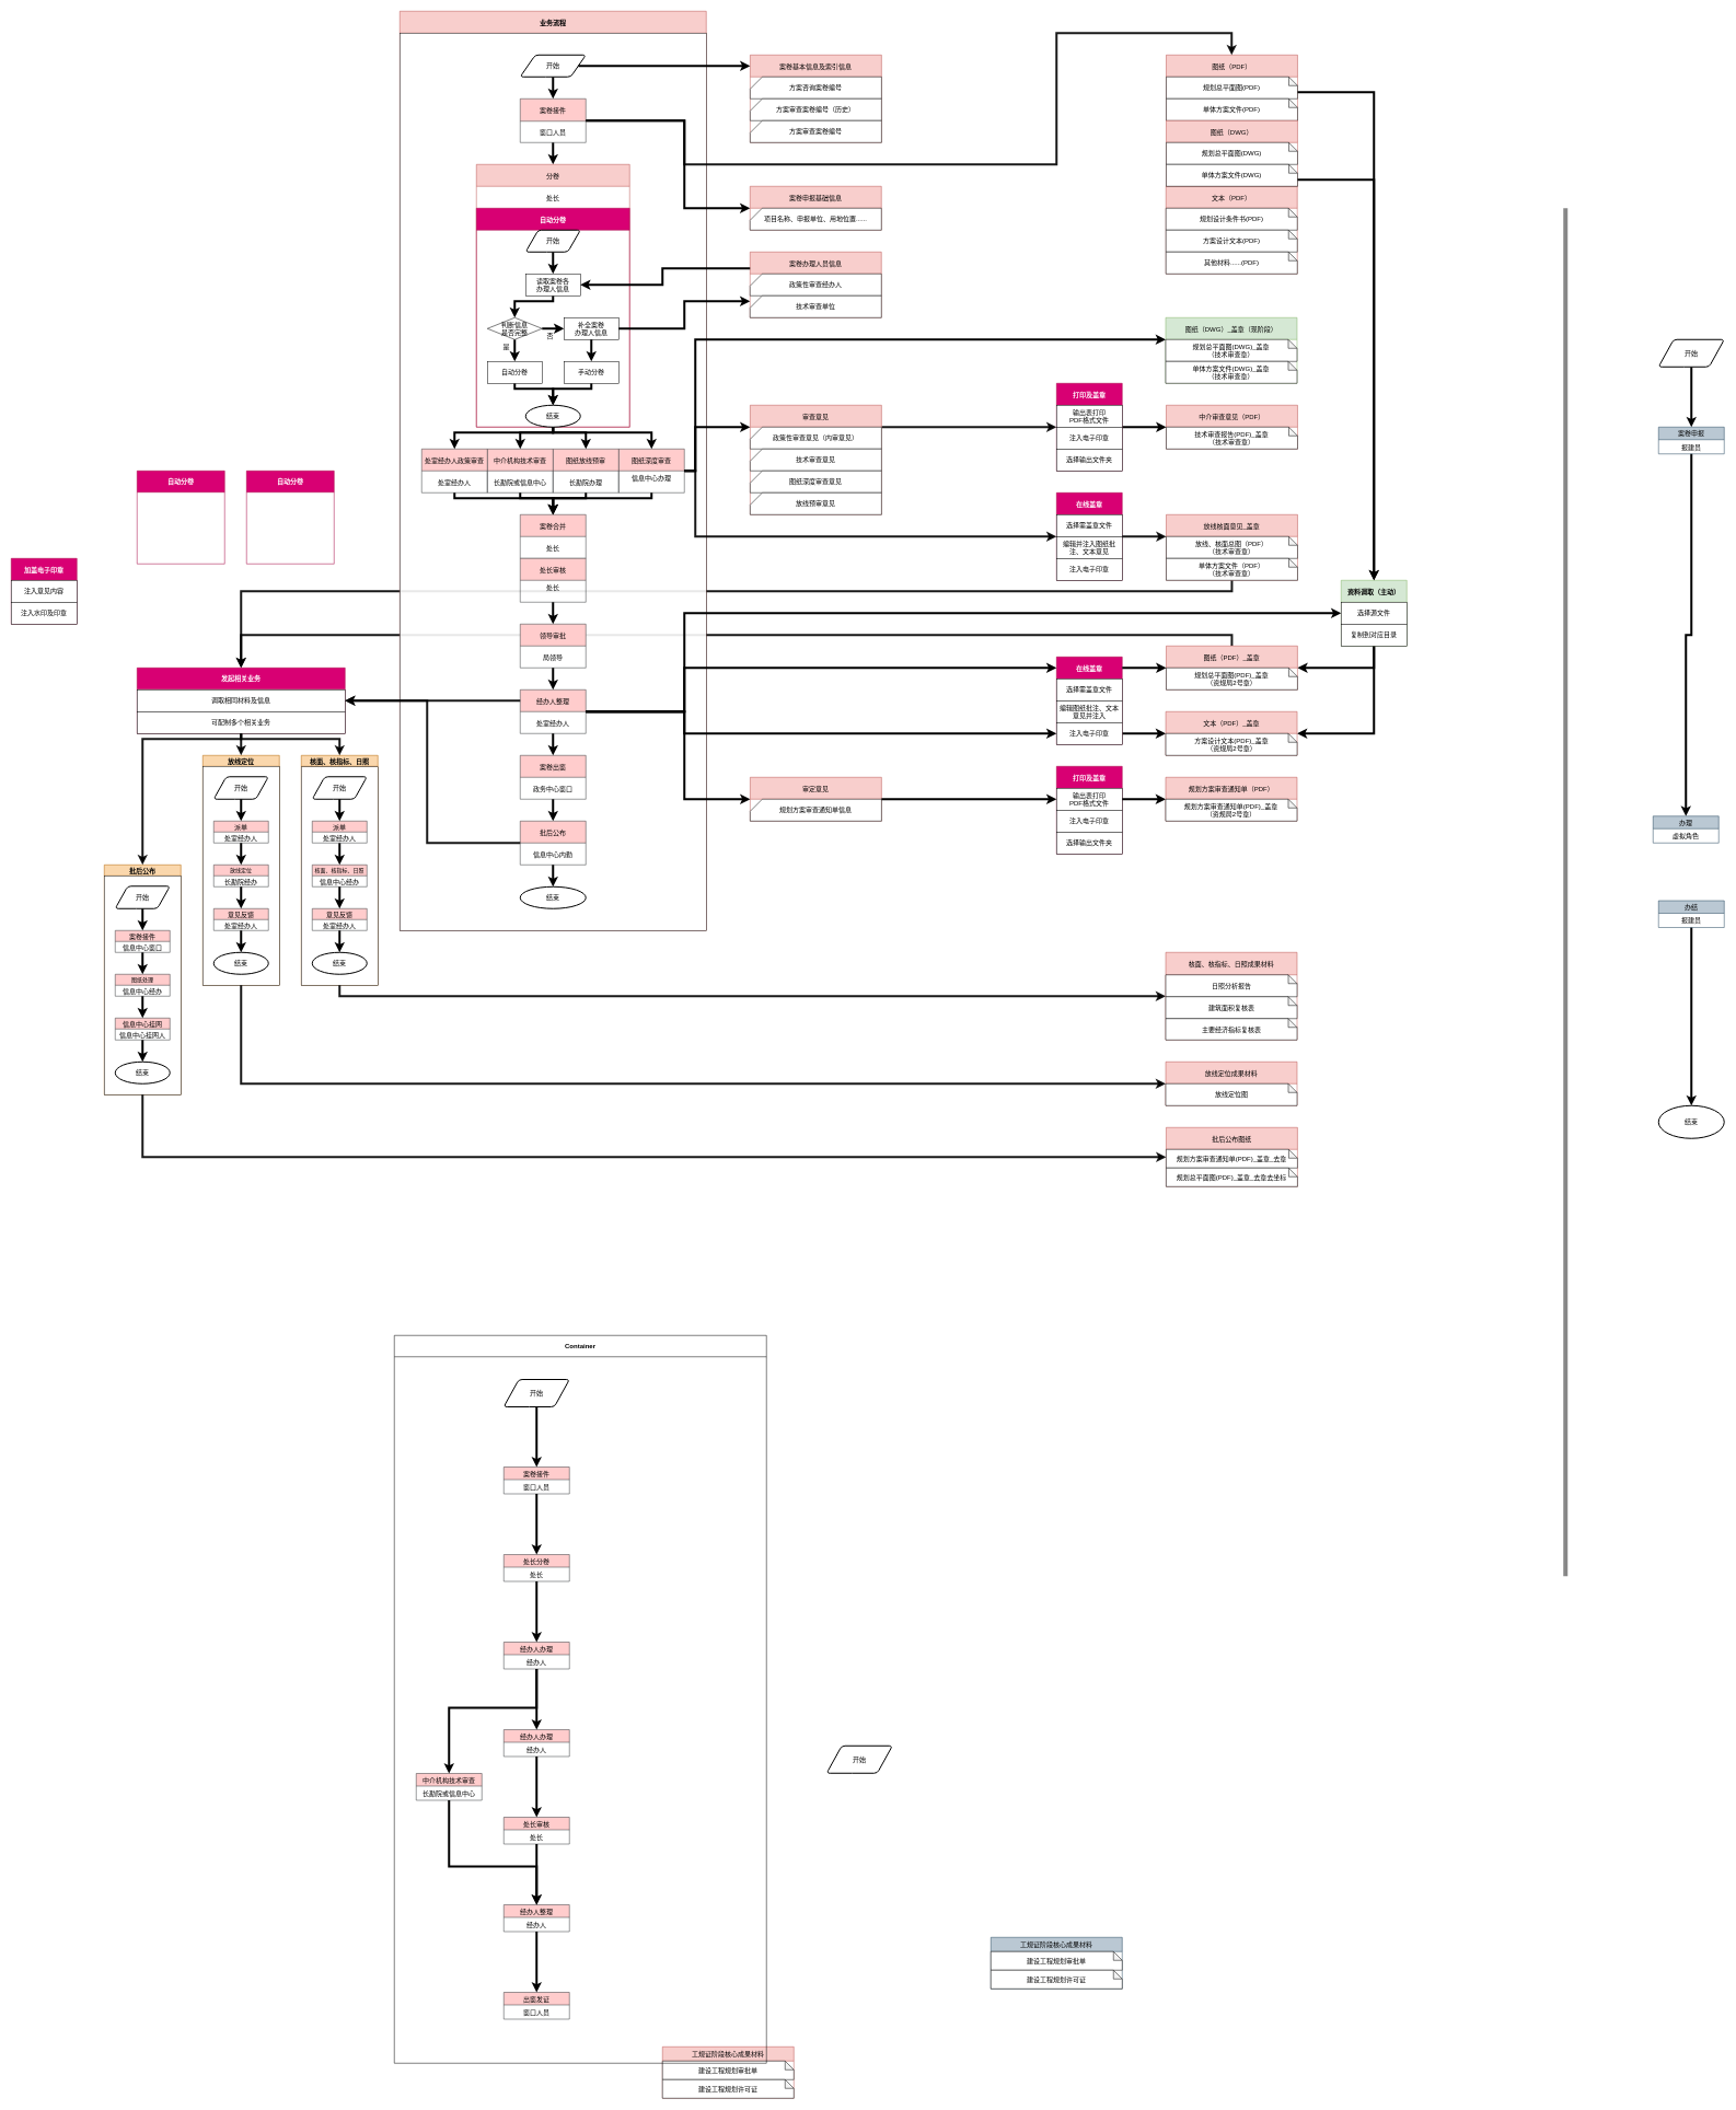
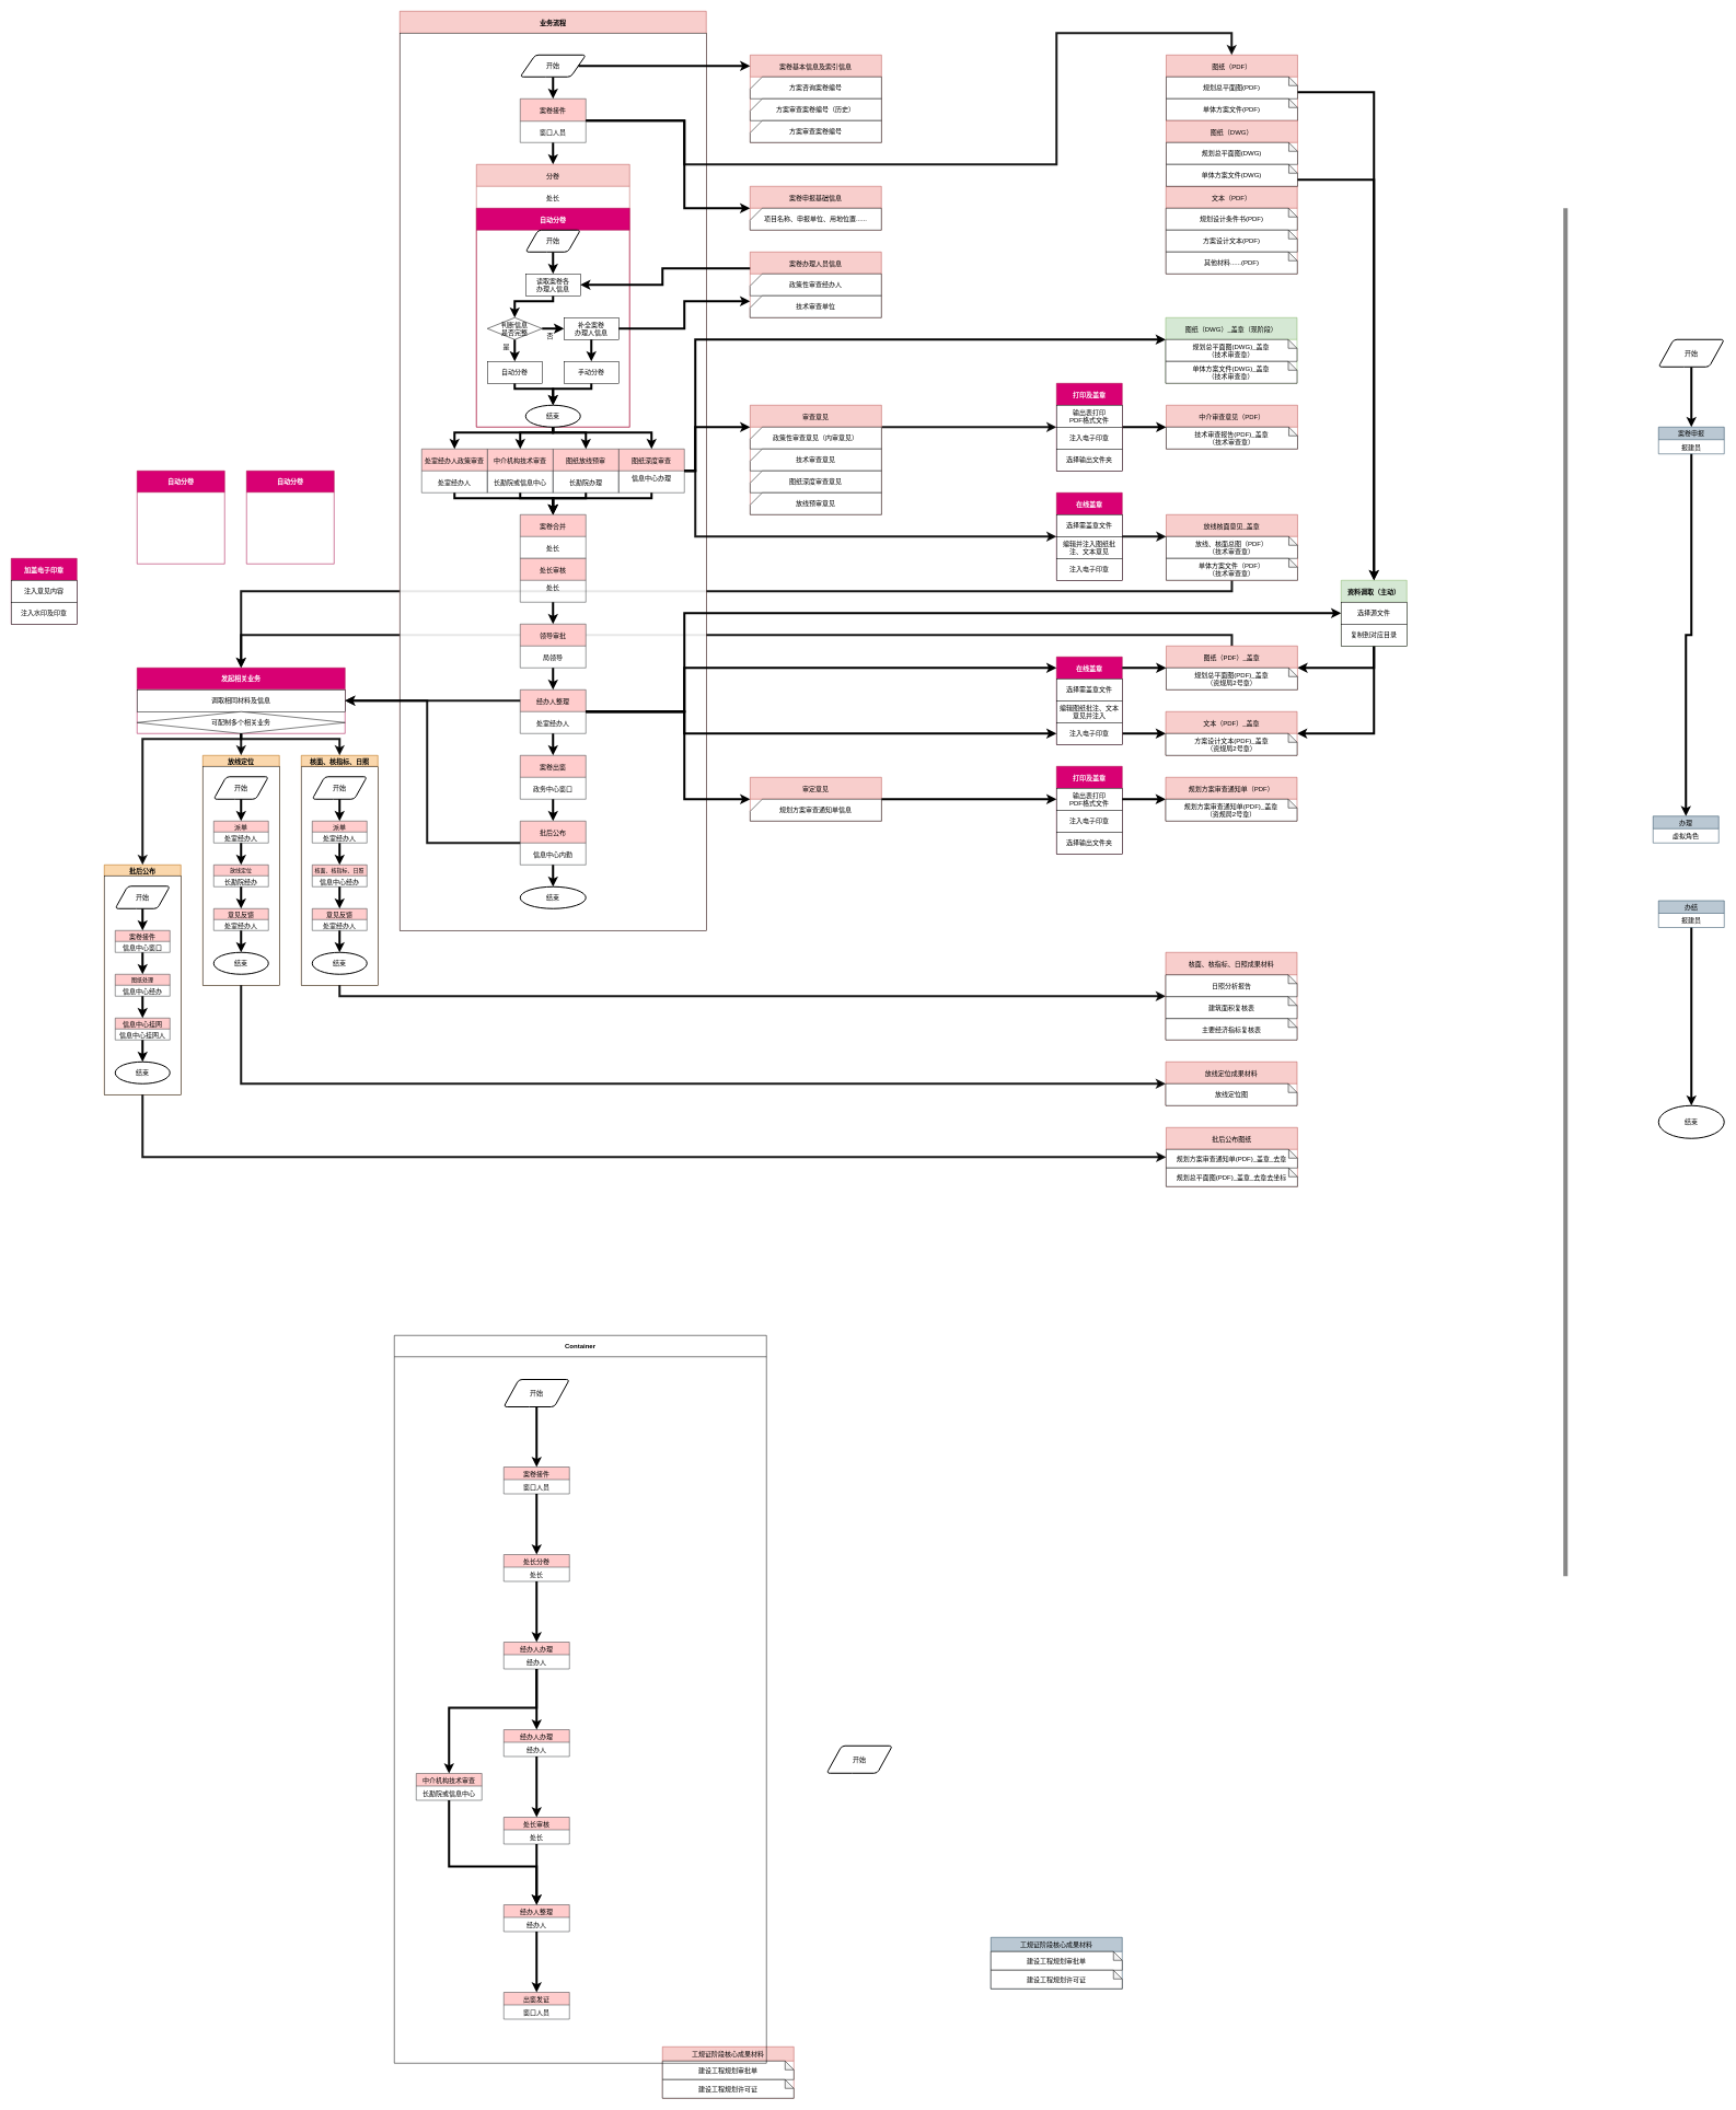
- <mxCell id="234" value="可配制多个相关业务" style="rounded=0;whiteSpace=wrap;html=1;" parent="232" vertex="1"><mxGeometry y="80" width="380" height="40" as="geometry" /></mxCell>
+ <mxCell id="234" value="可配制多个相关业务" style="rhombus;whiteSpace=wrap;html=1;" parent="232" vertex="1"><mxGeometry y="80" width="380" height="40" as="geometry" /></mxCell>
